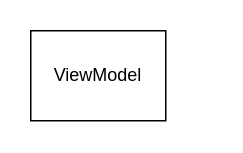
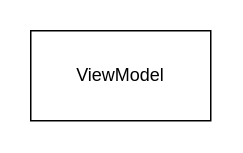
- <mxCell id="2" value="ViewModel" style="whiteSpace=wrap;html=1;" parent="1" vertex="1"><mxGeometry x="20" y="20" width="90" height="60" as="geometry" /></mxCell>
+ <mxCell id="2" value="ViewModel" style="whiteSpace=wrap;html=1;" parent="1" vertex="1"><mxGeometry x="20" y="20" width="120" height="60" as="geometry" /></mxCell>
